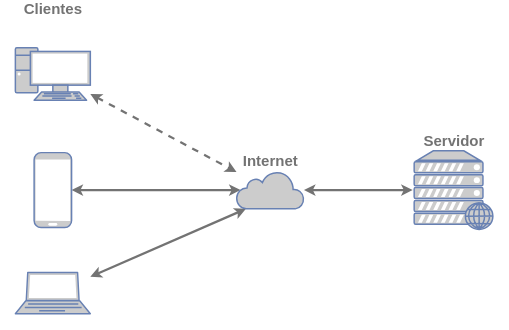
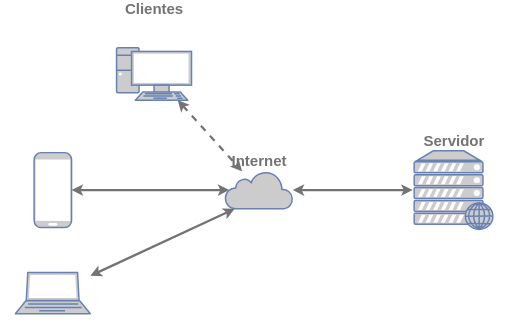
- <mxCell id="3" value="Clientes" style="verticalAlign=top;verticalLabelPosition=top;labelPosition=center;align=center;html=1;outlineConnect=0;fillColor=#CCCCCC;strokeColor=#6881B3;gradientColor=none;gradientDirection=north;strokeWidth=2;shape=mxgraph.networks.pc;fontColor=#737373;fontSize=20;fontStyle=1" vertex="1" parent="1"><mxGeometry x="20" y="20" width="100" height="70" as="geometry" /></mxCell>
+ <mxCell id="3" value="Clientes" style="verticalAlign=top;verticalLabelPosition=top;labelPosition=center;align=center;html=1;outlineConnect=0;fillColor=#CCCCCC;strokeColor=#6881B3;gradientColor=none;gradientDirection=north;strokeWidth=2;shape=mxgraph.networks.pc;fontColor=#737373;fontSize=20;fontStyle=1" vertex="1" parent="1"><mxGeometry x="155" y="20" width="100" height="70" as="geometry" /></mxCell>
- <mxCell id="10" value="Internet" style="html=1;outlineConnect=0;fillColor=#CCCCCC;strokeColor=#6881B3;gradientColor=none;gradientDirection=north;strokeWidth=2;shape=mxgraph.networks.cloud;fontColor=#737373;fontSize=20;labelPosition=center;verticalLabelPosition=top;align=center;verticalAlign=bottom;fontStyle=1" vertex="1" parent="1"><mxGeometry x="315" y="185" width="90" height="50" as="geometry" /></mxCell>
+ <mxCell id="10" value="Internet" style="html=1;outlineConnect=0;fillColor=#CCCCCC;strokeColor=#6881B3;gradientColor=none;gradientDirection=north;strokeWidth=2;shape=mxgraph.networks.cloud;fontColor=#737373;fontSize=20;labelPosition=center;verticalLabelPosition=top;align=center;verticalAlign=bottom;fontStyle=1" vertex="1" parent="1"><mxGeometry x="300" y="185" width="90" height="50" as="geometry" /></mxCell>
